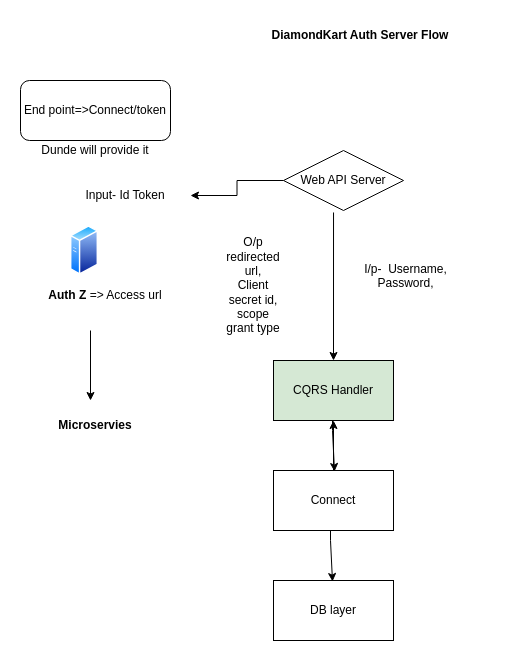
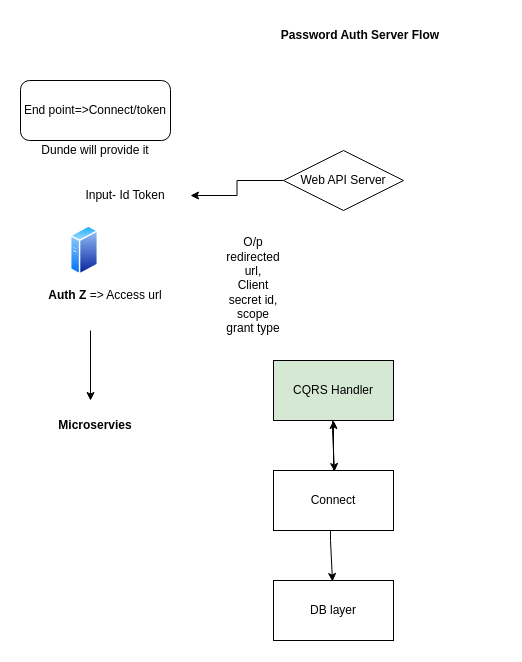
- <mxCell id="10" value="&lt;b&gt;DiamondKart Auth Server Flow&lt;br&gt;&lt;/b&gt;" style="text;html=1;strokeColor=none;fillColor=none;align=center;verticalAlign=middle;whiteSpace=wrap;rounded=0;" vertex="1" parent="1"><mxGeometry x="220" width="280" height="30" as="geometry" y="20" /></mxCell>
+ <mxCell id="10" value="&lt;b&gt;Password Auth Server Flow&lt;br&gt;&lt;/b&gt;" style="text;html=1;strokeColor=none;fillColor=none;align=center;verticalAlign=middle;whiteSpace=wrap;rounded=0;" vertex="1" parent="1"><mxGeometry x="220" width="280" height="30" as="geometry" y="20" /></mxCell>
- <mxCell id="13" value="" style="endArrow=classic;html=1;rounded=0;exitX=0.417;exitY=1.033;exitDx=0;exitDy=0;exitPerimeter=0;entryX=0.5;entryY=0;entryDx=0;entryDy=0;" edge="1" parent="1" source="3" target="4"><mxGeometry width="50" height="50" relative="1" as="geometry"><mxPoint x="260" y="320" as="sourcePoint" /><mxPoint x="310" y="270" as="targetPoint" /></mxGeometry></mxCell>
- <mxCell id="19" value="&lt;div&gt;I/p-&amp;nbsp; Username, Password,&lt;/div&gt;&lt;div&gt;&amp;nbsp;&lt;/div&gt;" style="text;html=1;strokeColor=none;fillColor=none;align=center;verticalAlign=middle;whiteSpace=wrap;rounded=0;" vertex="1" parent="1"><mxGeometry x="337" y="240" width="137" height="85" as="geometry" /></mxCell>
